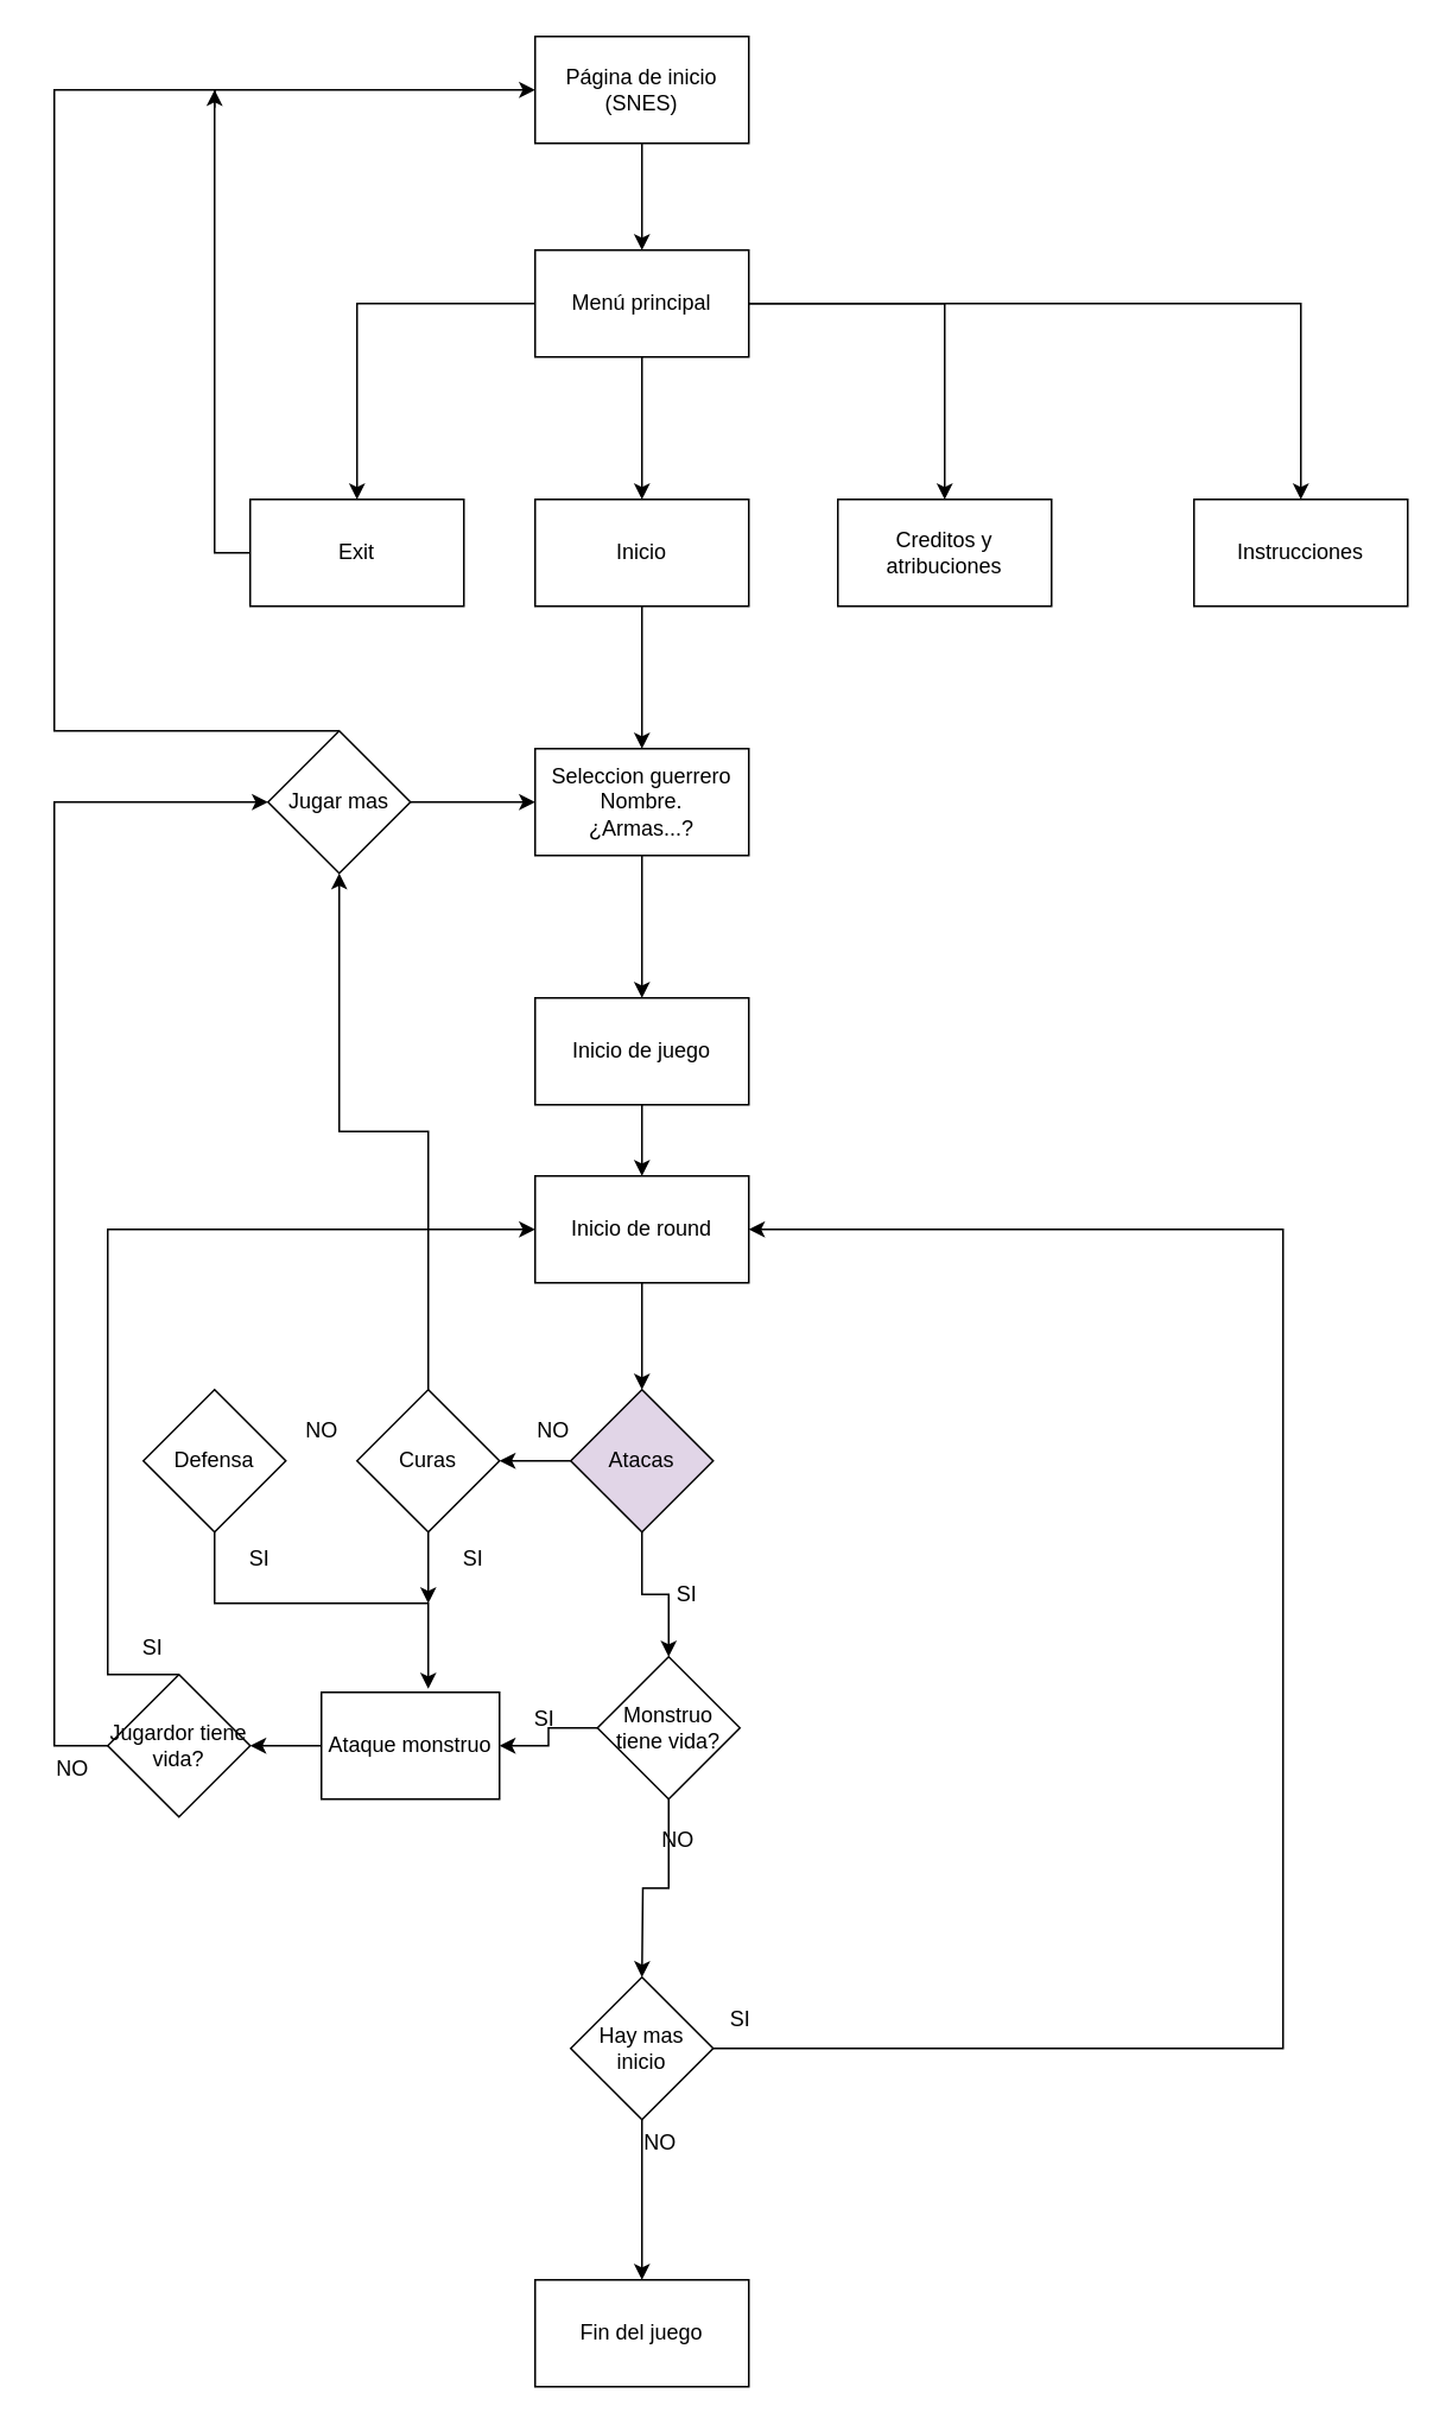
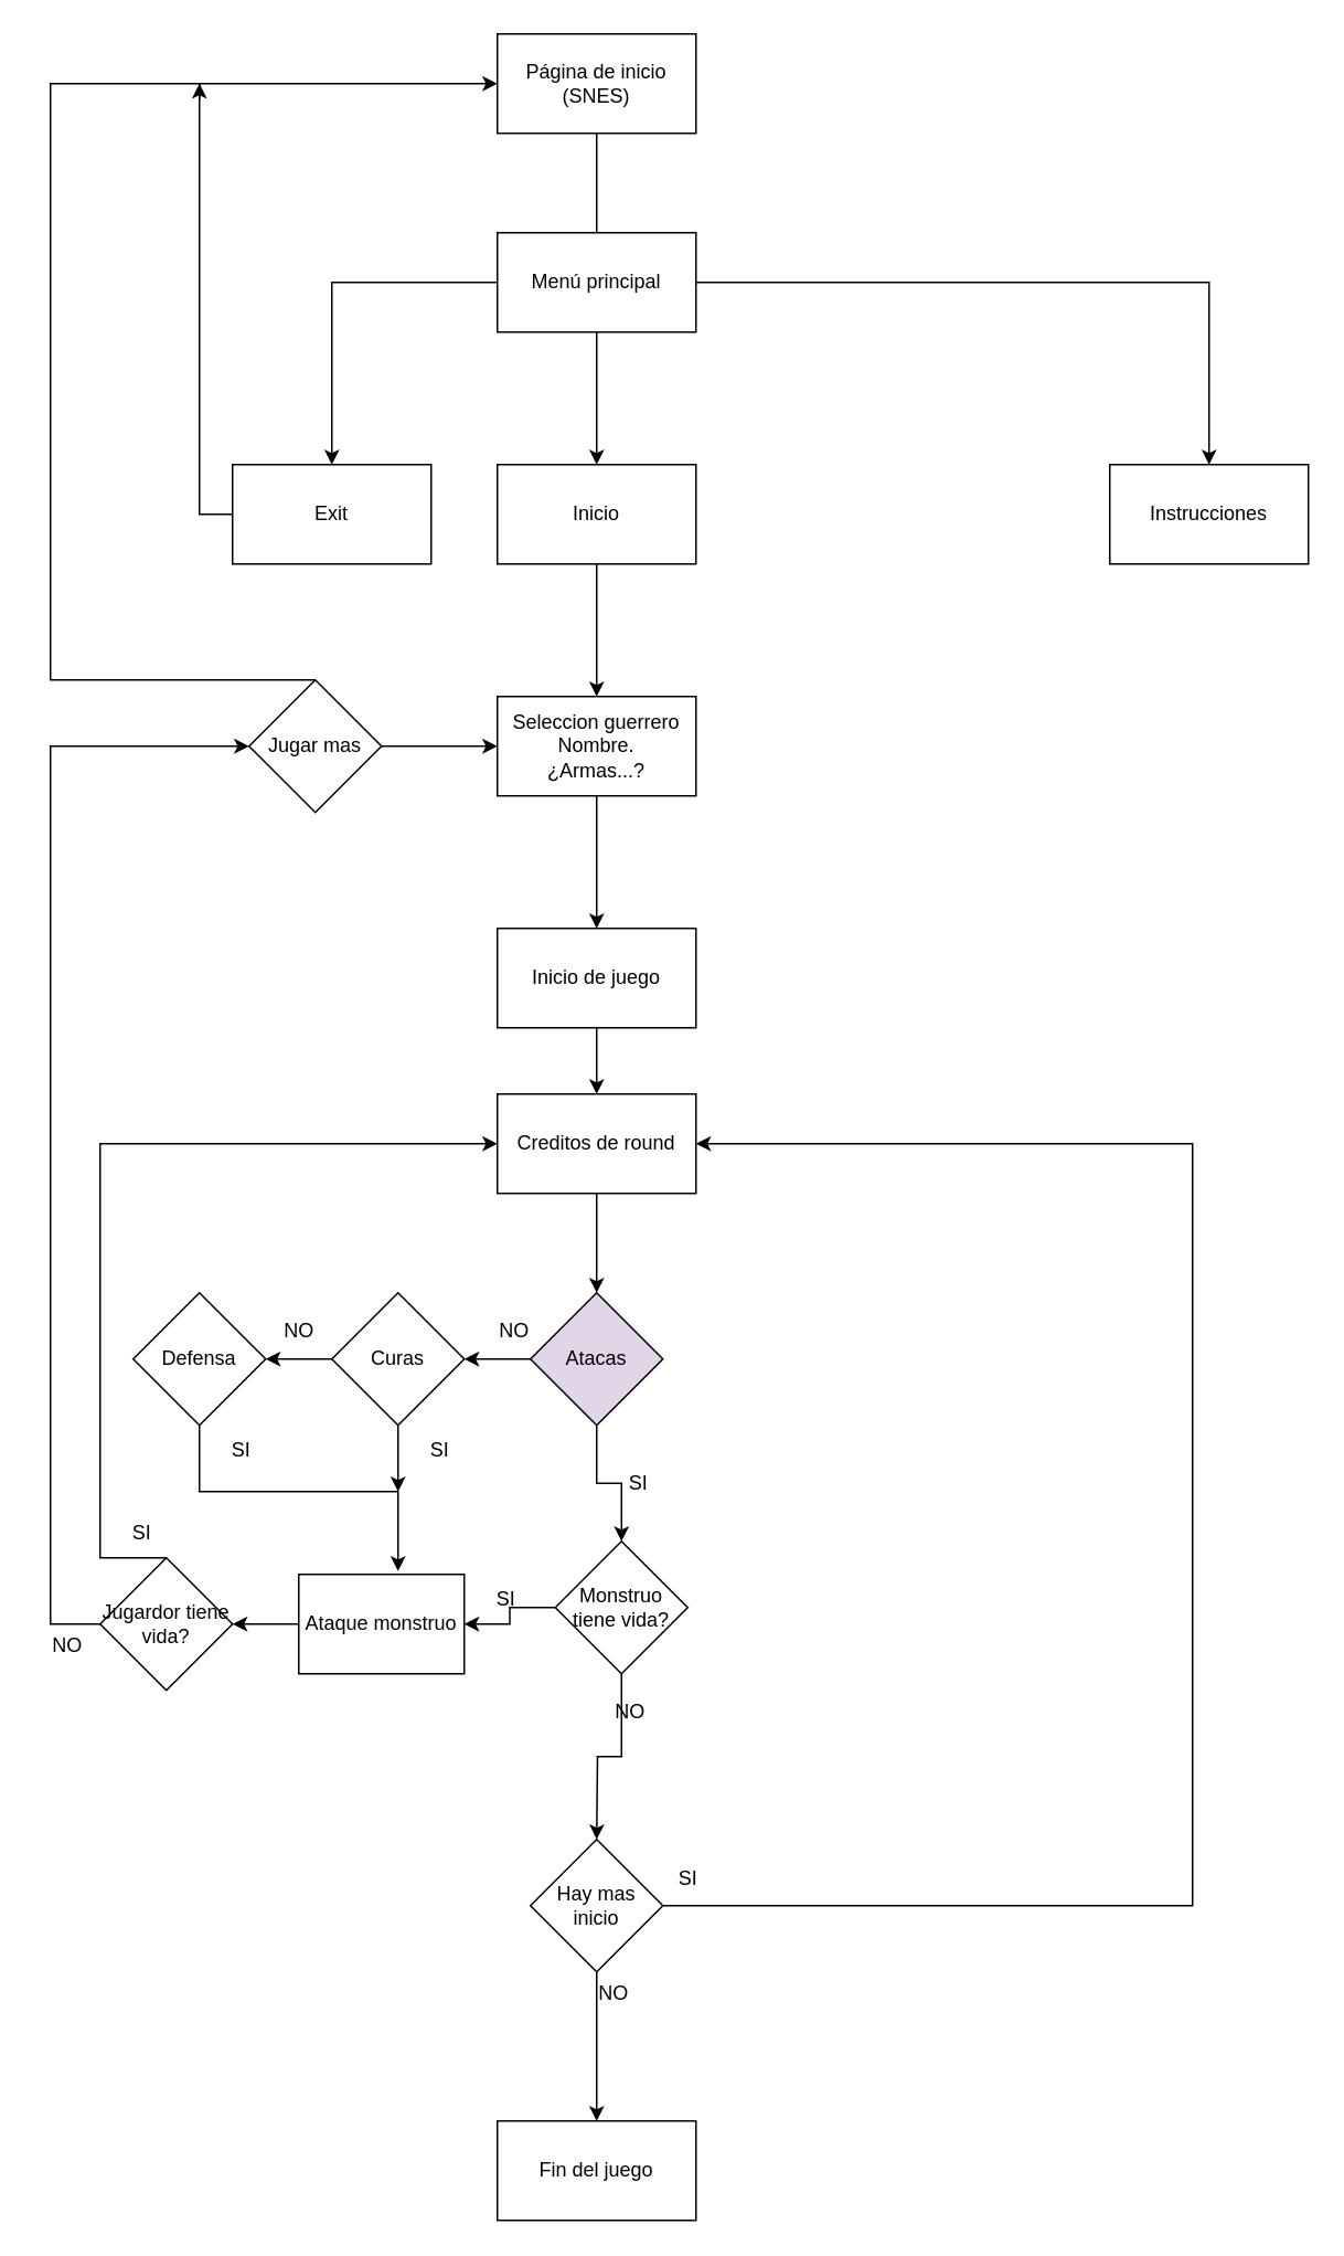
- <mxCell id="2" value="" style="edgeStyle=orthogonalEdgeStyle;rounded=0;orthogonalLoop=1;jettySize=auto;html=1;" edge="1" parent="1" source="3" target="8"><mxGeometry relative="1" as="geometry" /></mxCell>
+ <mxCell id="2" value="" style="edgeStyle=orthogonalEdgeStyle;rounded=0;orthogonalLoop=1;jettySize=auto;html=1;endArrow=none;" edge="1" parent="1" source="3" target="8"><mxGeometry relative="1" as="geometry" /></mxCell>
- <mxCell id="6" value="" style="edgeStyle=orthogonalEdgeStyle;rounded=0;orthogonalLoop=1;jettySize=auto;html=1;" edge="1" parent="1" source="8" target="13"><mxGeometry relative="1" as="geometry" /></mxCell>
- <mxCell id="13" value="Creditos y atribuciones" style="whiteSpace=wrap;html=1;rounded=0;" vertex="1" parent="1"><mxGeometry x="470" y="280" width="120" height="60" as="geometry" /></mxCell>
- <mxCell id="23" value="" style="edgeStyle=orthogonalEdgeStyle;rounded=0;orthogonalLoop=1;jettySize=auto;html=1;" edge="1" parent="1" source="25" target="40"><mxGeometry relative="1" as="geometry" /></mxCell>
+ <mxCell id="23" value="" style="edgeStyle=orthogonalEdgeStyle;rounded=0;orthogonalLoop=1;jettySize=auto;html=1;" edge="1" parent="1" source="25" target="27"><mxGeometry relative="1" as="geometry" /></mxCell>
- <mxCell id="28" value="Inicio de round" style="whiteSpace=wrap;html=1;rounded=0;" vertex="1" parent="1"><mxGeometry x="300" y="660" width="120" height="60" as="geometry" /></mxCell>
+ <mxCell id="28" value="Creditos de round" style="whiteSpace=wrap;html=1;rounded=0;" vertex="1" parent="1"><mxGeometry x="300" y="660" width="120" height="60" as="geometry" /></mxCell>
